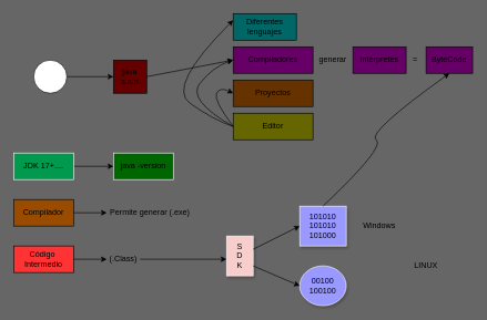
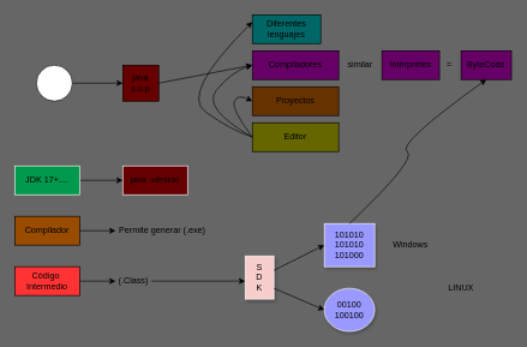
- <mxCell id="9" value="generar" style="text;html=1;strokeColor=none;fillColor=none;align=center;verticalAlign=middle;whiteSpace=wrap;rounded=0;" vertex="1" parent="1"><mxGeometry x="470" y="75" width="60" height="30" as="geometry" /></mxCell>
+ <mxCell id="9" value="similar" style="text;html=1;strokeColor=none;fillColor=none;align=center;verticalAlign=middle;whiteSpace=wrap;rounded=0;" vertex="1" parent="1"><mxGeometry x="470" y="75" width="60" height="30" as="geometry" /></mxCell>
- <mxCell id="20" value="java -version" style="rounded=0;whiteSpace=wrap;html=1;strokeColor=#FFFFFF;fillColor=#006600;" vertex="1" parent="1"><mxGeometry x="170" y="230" width="90" height="40" as="geometry" /></mxCell>
+ <mxCell id="20" value="java -version" style="rounded=0;whiteSpace=wrap;html=1;strokeColor=#FFFFFF;fillColor=#660000;" vertex="1" parent="1"><mxGeometry x="170" y="230" width="90" height="40" as="geometry" /></mxCell>
